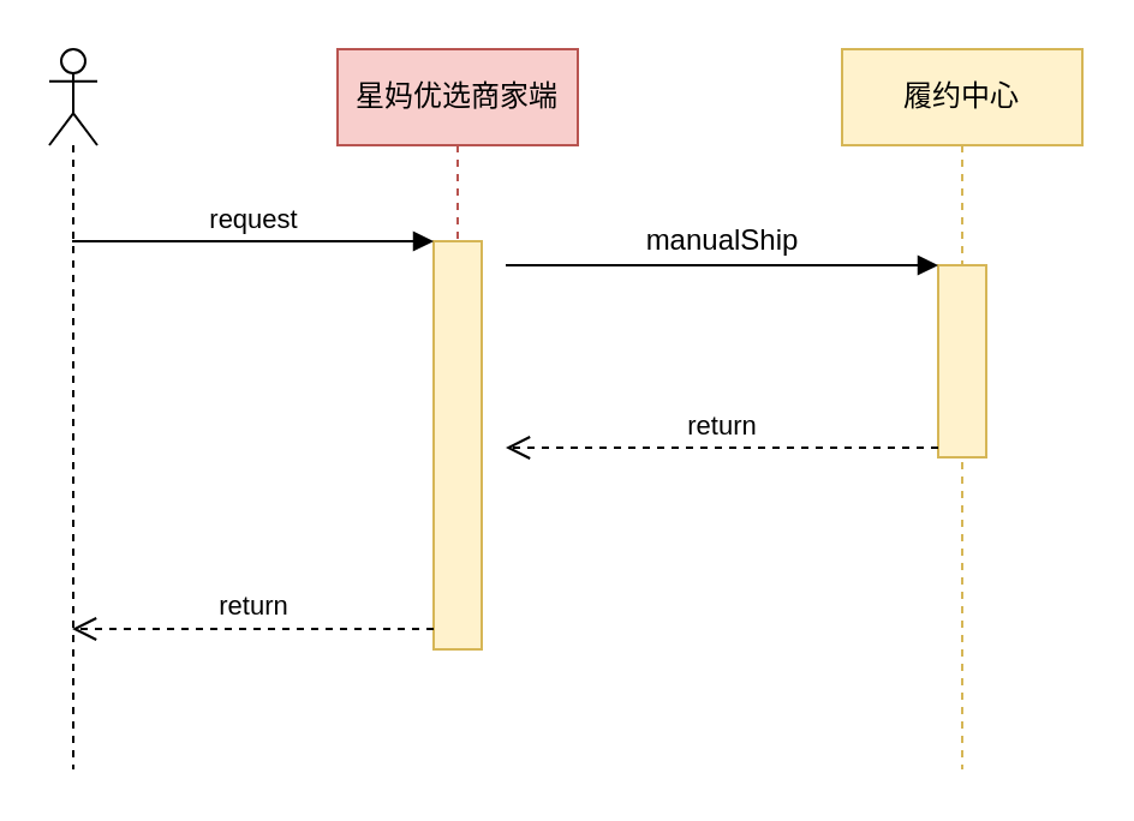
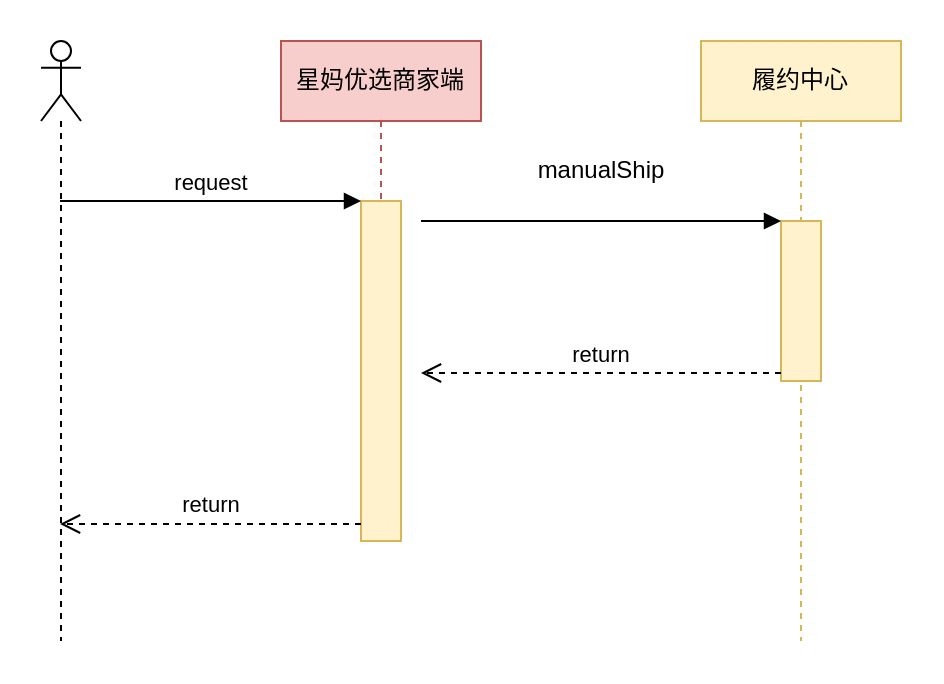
- <mxCell id="11" value="manualShip" style="text;html=1;align=center;verticalAlign=middle;resizable=0;points=[];autosize=1;strokeColor=none;" vertex="1" parent="1"><mxGeometry x="260" y="90" width="80" height="20" as="geometry" /></mxCell>
+ <mxCell id="11" value="manualShip" style="text;html=1;align=center;verticalAlign=middle;resizable=0;points=[];autosize=1;strokeColor=none;" vertex="1" parent="1"><mxGeometry x="260" y="75" width="80" height="20" as="geometry" /></mxCell>
